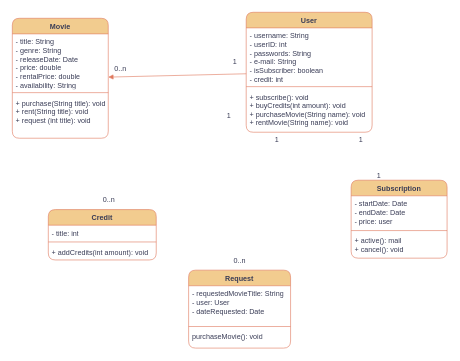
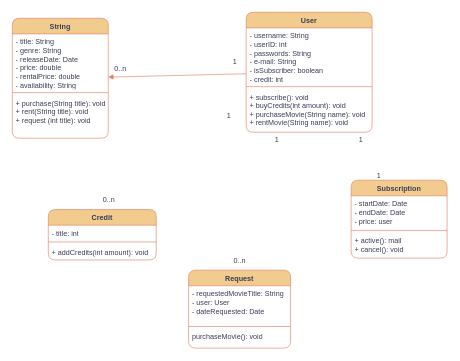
- <mxCell id="2" value="Movie" style="swimlane;fontStyle=1;align=center;verticalAlign=top;childLayout=stackLayout;horizontal=1;startSize=26;horizontalStack=0;resizeParent=1;resizeParentMax=0;resizeLast=0;collapsible=1;marginBottom=0;whiteSpace=wrap;html=1;fillColor=#F2CC8F;fontColor=#393C56;strokeColor=#E07A5F;labelBackgroundColor=none;rounded=1;" parent="1" vertex="1"><mxGeometry x="20" y="30" width="160" height="200" as="geometry" /></mxCell>
+ <mxCell id="2" value="String" style="swimlane;fontStyle=1;align=center;verticalAlign=top;childLayout=stackLayout;horizontal=1;startSize=26;horizontalStack=0;resizeParent=1;resizeParentMax=0;resizeLast=0;collapsible=1;marginBottom=0;whiteSpace=wrap;html=1;fillColor=#F2CC8F;fontColor=#393C56;strokeColor=#E07A5F;labelBackgroundColor=none;rounded=1;" parent="1" vertex="1"><mxGeometry x="20" y="30" width="160" height="200" as="geometry" /></mxCell>
